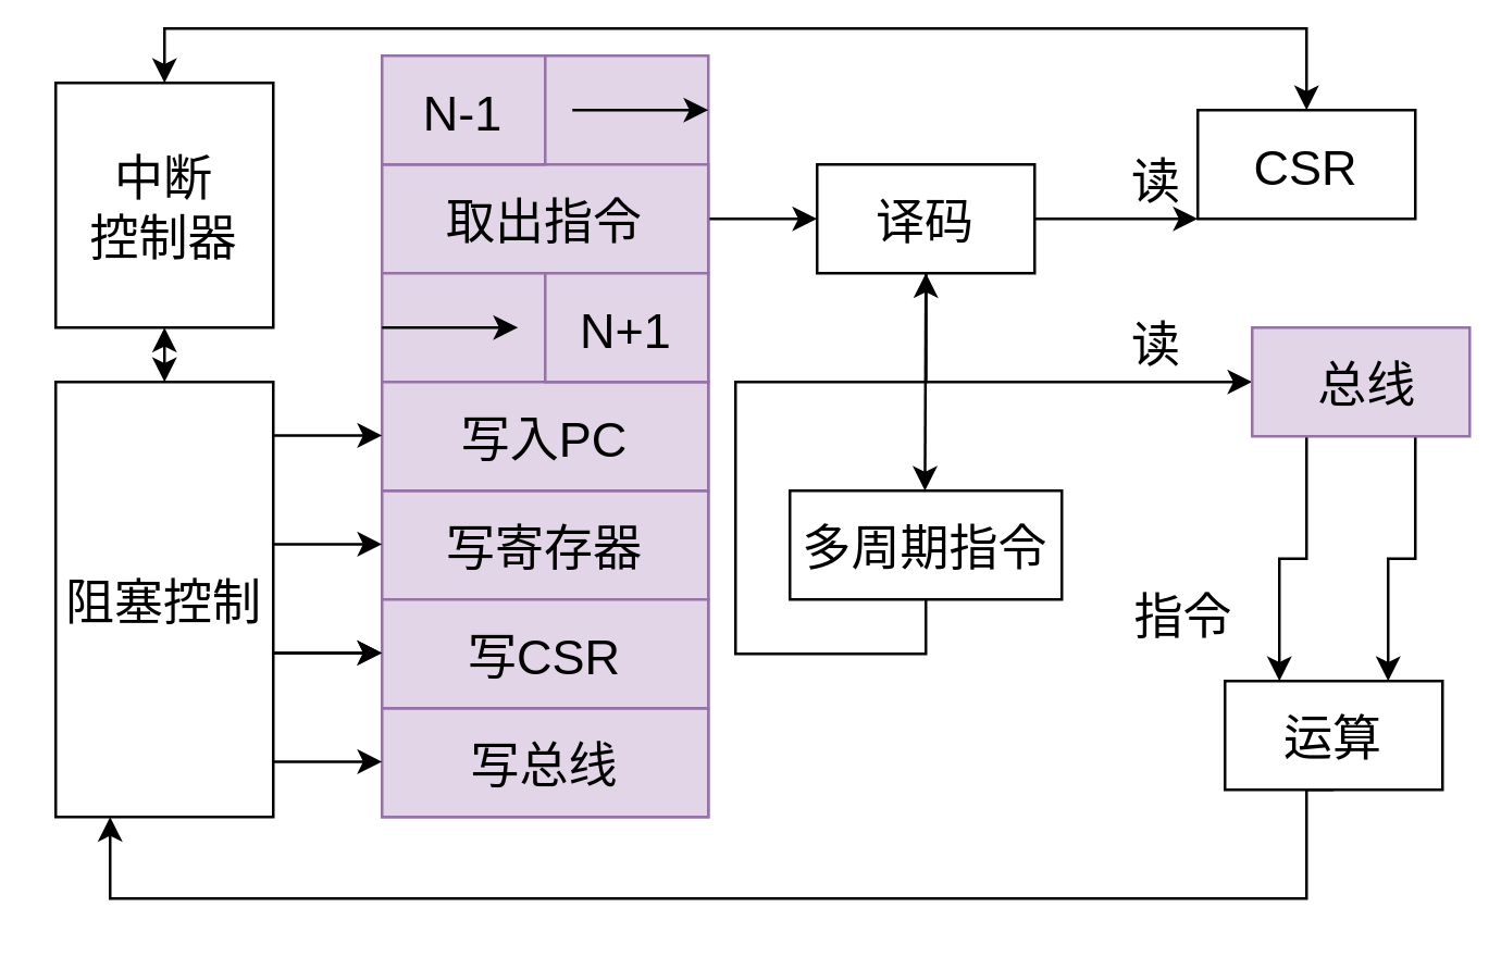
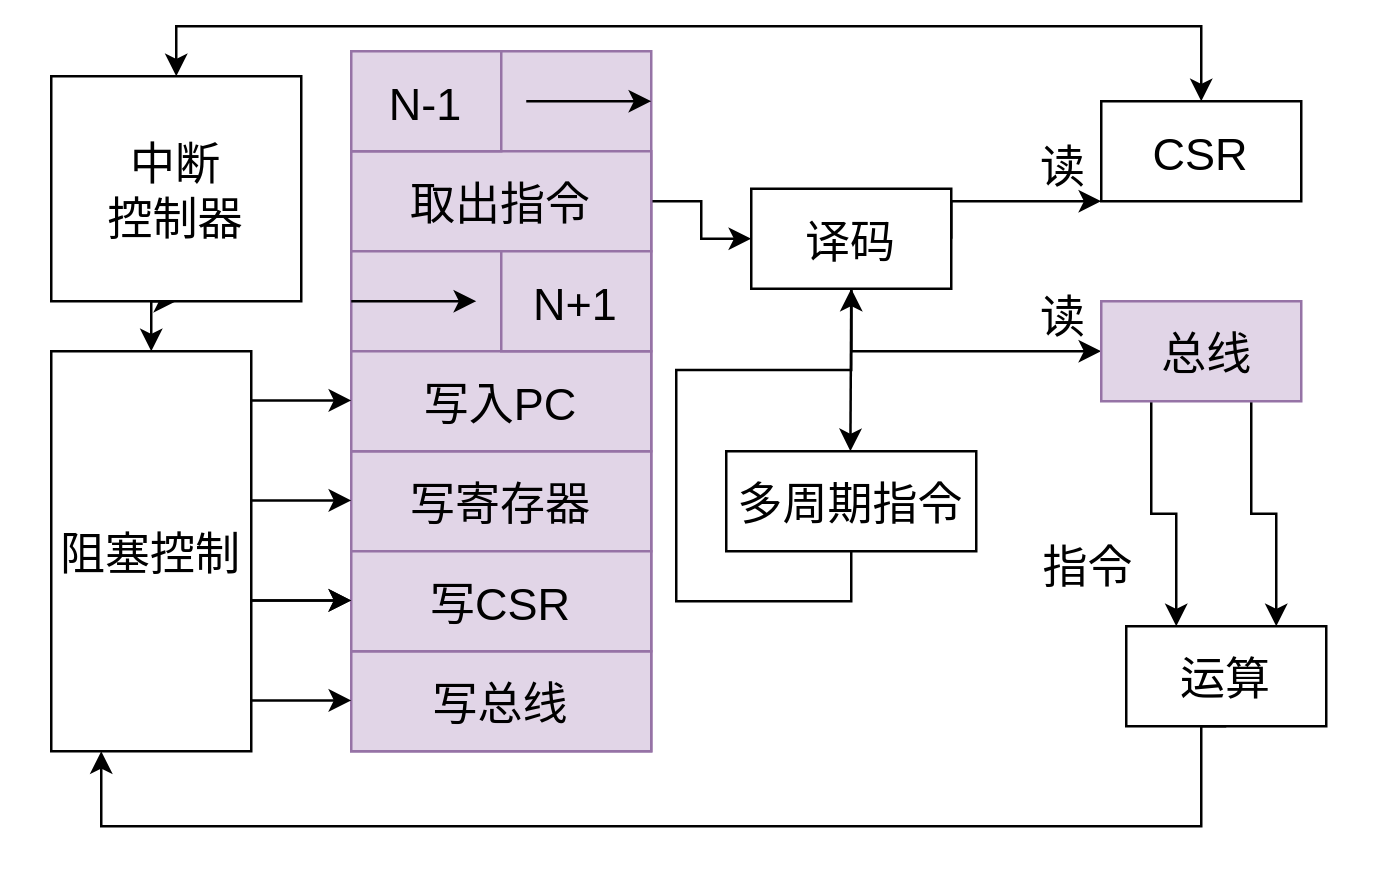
- <mxCell id="32" value="中断&#10;控制器" style="fontSize=18;" parent="1" vertex="1"><mxGeometry x="20" y="30" width="80" height="90" as="geometry" /></mxCell>
+ <mxCell id="32" value="中断&#10;控制器" style="fontSize=18;" parent="1" vertex="1"><mxGeometry x="20" y="30" width="100" height="90" as="geometry" /></mxCell>
- <mxCell id="15" value="译码" style="rounded=0;fontSize=18;" parent="1" vertex="1"><mxGeometry x="300" y="60" width="80" height="40" as="geometry" /></mxCell>
+ <mxCell id="15" value="译码" style="rounded=0;fontSize=18;" parent="1" vertex="1"><mxGeometry x="300" y="75" width="80" height="40" as="geometry" /></mxCell>
- <mxCell id="25" value=" 总线" style="rounded=0;fontSize=18;fillColor=#e1d5e7;strokeColor=#9673a6;" parent="1" vertex="1"><mxGeometry x="460" y="120" width="80" height="40" as="geometry" /></mxCell>
+ <mxCell id="25" value=" 总线" style="rounded=0;fontSize=18;fillColor=#e1d5e7;strokeColor=#9673a6;" parent="1" vertex="1"><mxGeometry x="440" y="120" width="80" height="40" as="geometry" /></mxCell>
